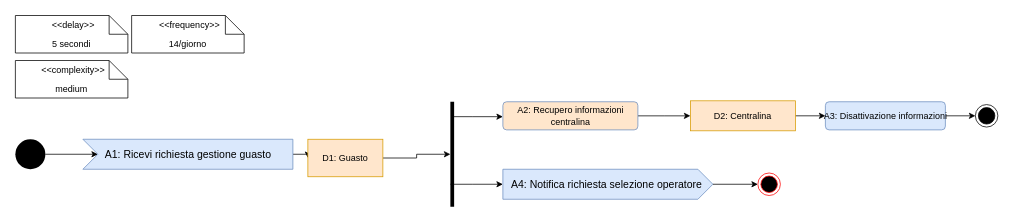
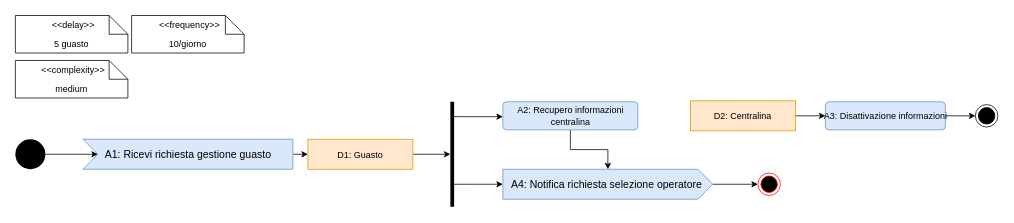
- <mxCell id="13" value="5 secondi" style="shape=note2;boundedLbl=1;whiteSpace=wrap;html=1;size=25;verticalAlign=top;align=center;" parent="1" vertex="1"><mxGeometry x="20" y="20" width="150" height="50" as="geometry" /></mxCell>
+ <mxCell id="13" value="5 guasto" style="shape=note2;boundedLbl=1;whiteSpace=wrap;html=1;size=25;verticalAlign=top;align=center;" parent="1" vertex="1"><mxGeometry x="20" y="20" width="150" height="50" as="geometry" /></mxCell>
- <mxCell id="26" value="14/giorno" style="shape=note2;boundedLbl=1;whiteSpace=wrap;html=1;size=25;verticalAlign=top;align=center;" vertex="1" parent="1"><mxGeometry x="175" y="20" width="150" height="50" as="geometry" /></mxCell>
+ <mxCell id="26" value="10/giorno" style="shape=note2;boundedLbl=1;whiteSpace=wrap;html=1;size=25;verticalAlign=top;align=center;" vertex="1" parent="1"><mxGeometry x="175" y="20" width="150" height="50" as="geometry" /></mxCell>
- <mxCell id="12" value="A2: Recupero informazioni &lt;br&gt;centralina" style="html=1;align=center;verticalAlign=middle;rounded=1;absoluteArcSize=1;arcSize=10;dashed=0;fillColor=#ffe6cc;strokeColor=#6c8ebf;" parent="1" vertex="1"><mxGeometry x="670" y="135" width="180" height="37.5" as="geometry" /></mxCell>
+ <mxCell id="12" value="A2: Recupero informazioni &lt;br&gt;centralina" style="html=1;align=center;verticalAlign=middle;rounded=1;absoluteArcSize=1;arcSize=10;dashed=0;fillColor=#dae8fc;strokeColor=#6c8ebf;" parent="1" vertex="1"><mxGeometry x="670" y="135" width="180" height="37.5" as="geometry" /></mxCell>
- <mxCell id="11" style="edgeStyle=orthogonalEdgeStyle;rounded=0;orthogonalLoop=1;jettySize=auto;html=1;" parent="1" source="12" target="18" edge="1"><mxGeometry relative="1" as="geometry"><mxPoint x="820" y="153.75" as="targetPoint" /></mxGeometry></mxCell>
+ <mxCell id="11" style="edgeStyle=orthogonalEdgeStyle;rounded=0;orthogonalLoop=1;jettySize=auto;html=1;" parent="1" source="12" target="23" edge="1"><mxGeometry relative="1" as="geometry"><mxPoint x="820" y="153.75" as="targetPoint" /></mxGeometry></mxCell>
- <mxCell id="9" value="D1: Guasto" style="text;align=center;verticalAlign=middle;dashed=0;fillColor=#ffe6cc;strokeColor=#d79b00;" parent="1" vertex="1"><mxGeometry x="410" y="185" width="100" height="50" as="geometry" /></mxCell>
+ <mxCell id="9" value="D1: Guasto" style="text;align=center;verticalAlign=middle;dashed=0;fillColor=#ffe6cc;strokeColor=#d79b00;" parent="1" vertex="1"><mxGeometry x="410" y="185" width="140" height="40" as="geometry" /></mxCell>
